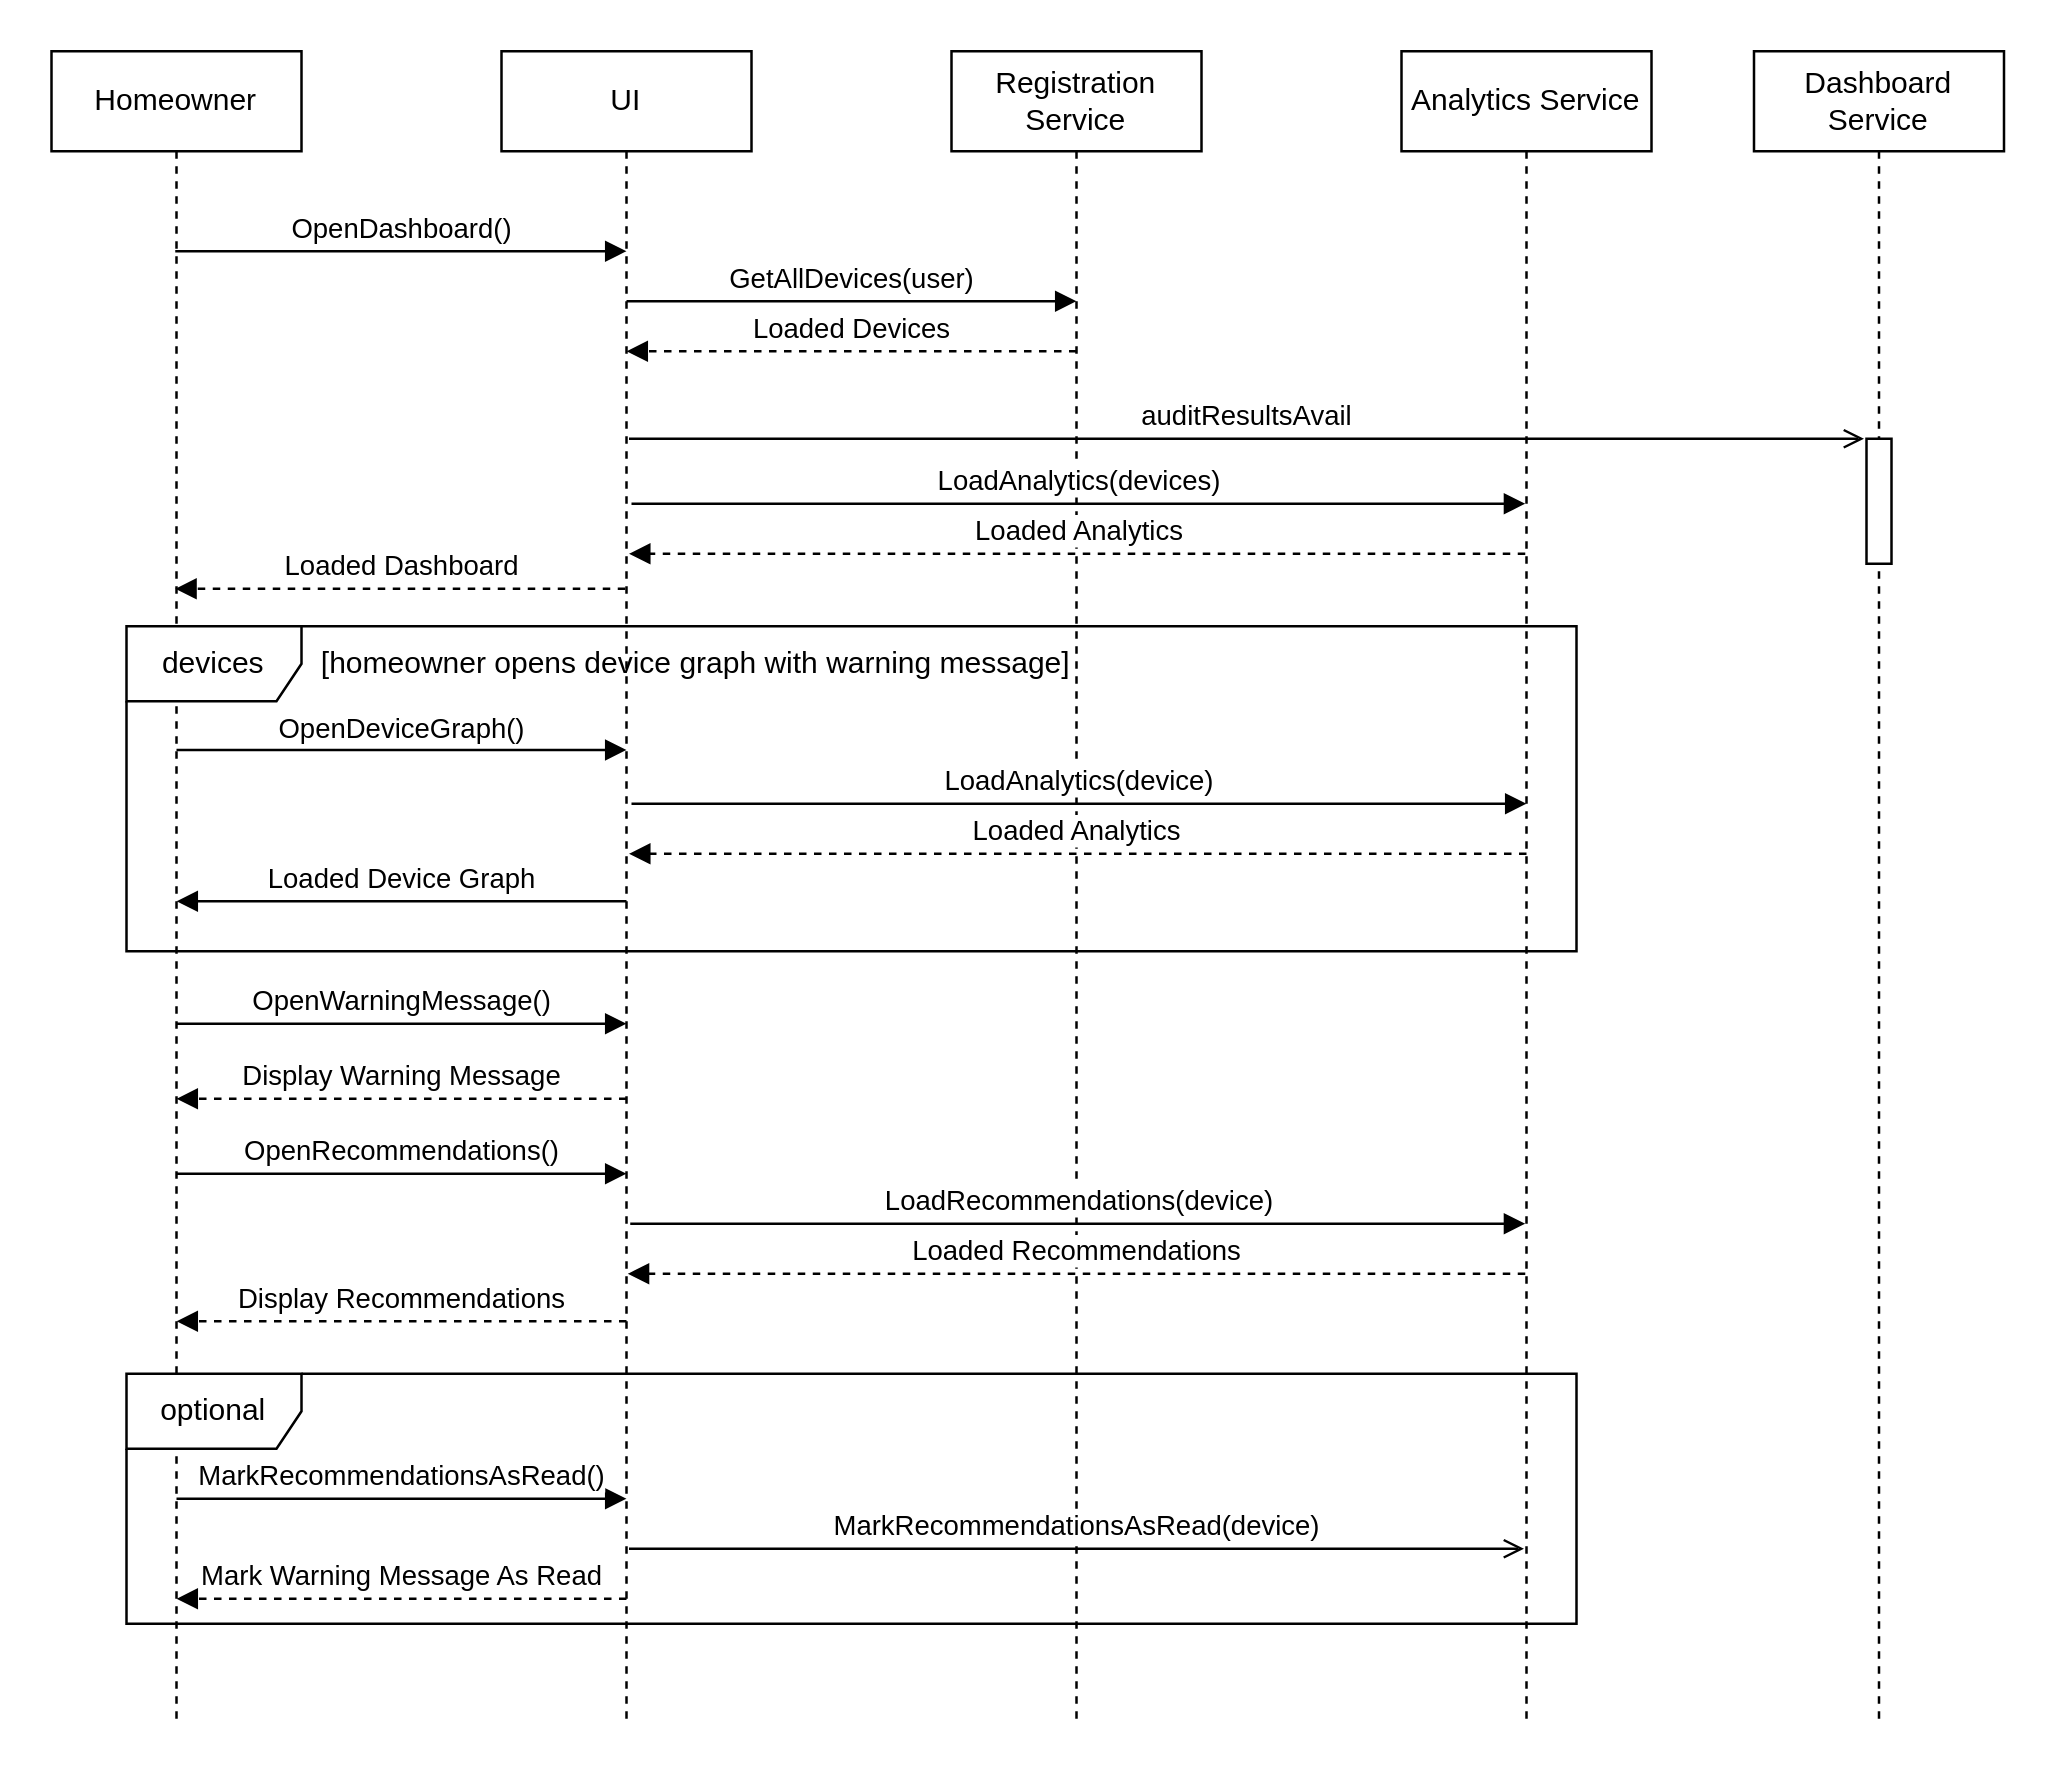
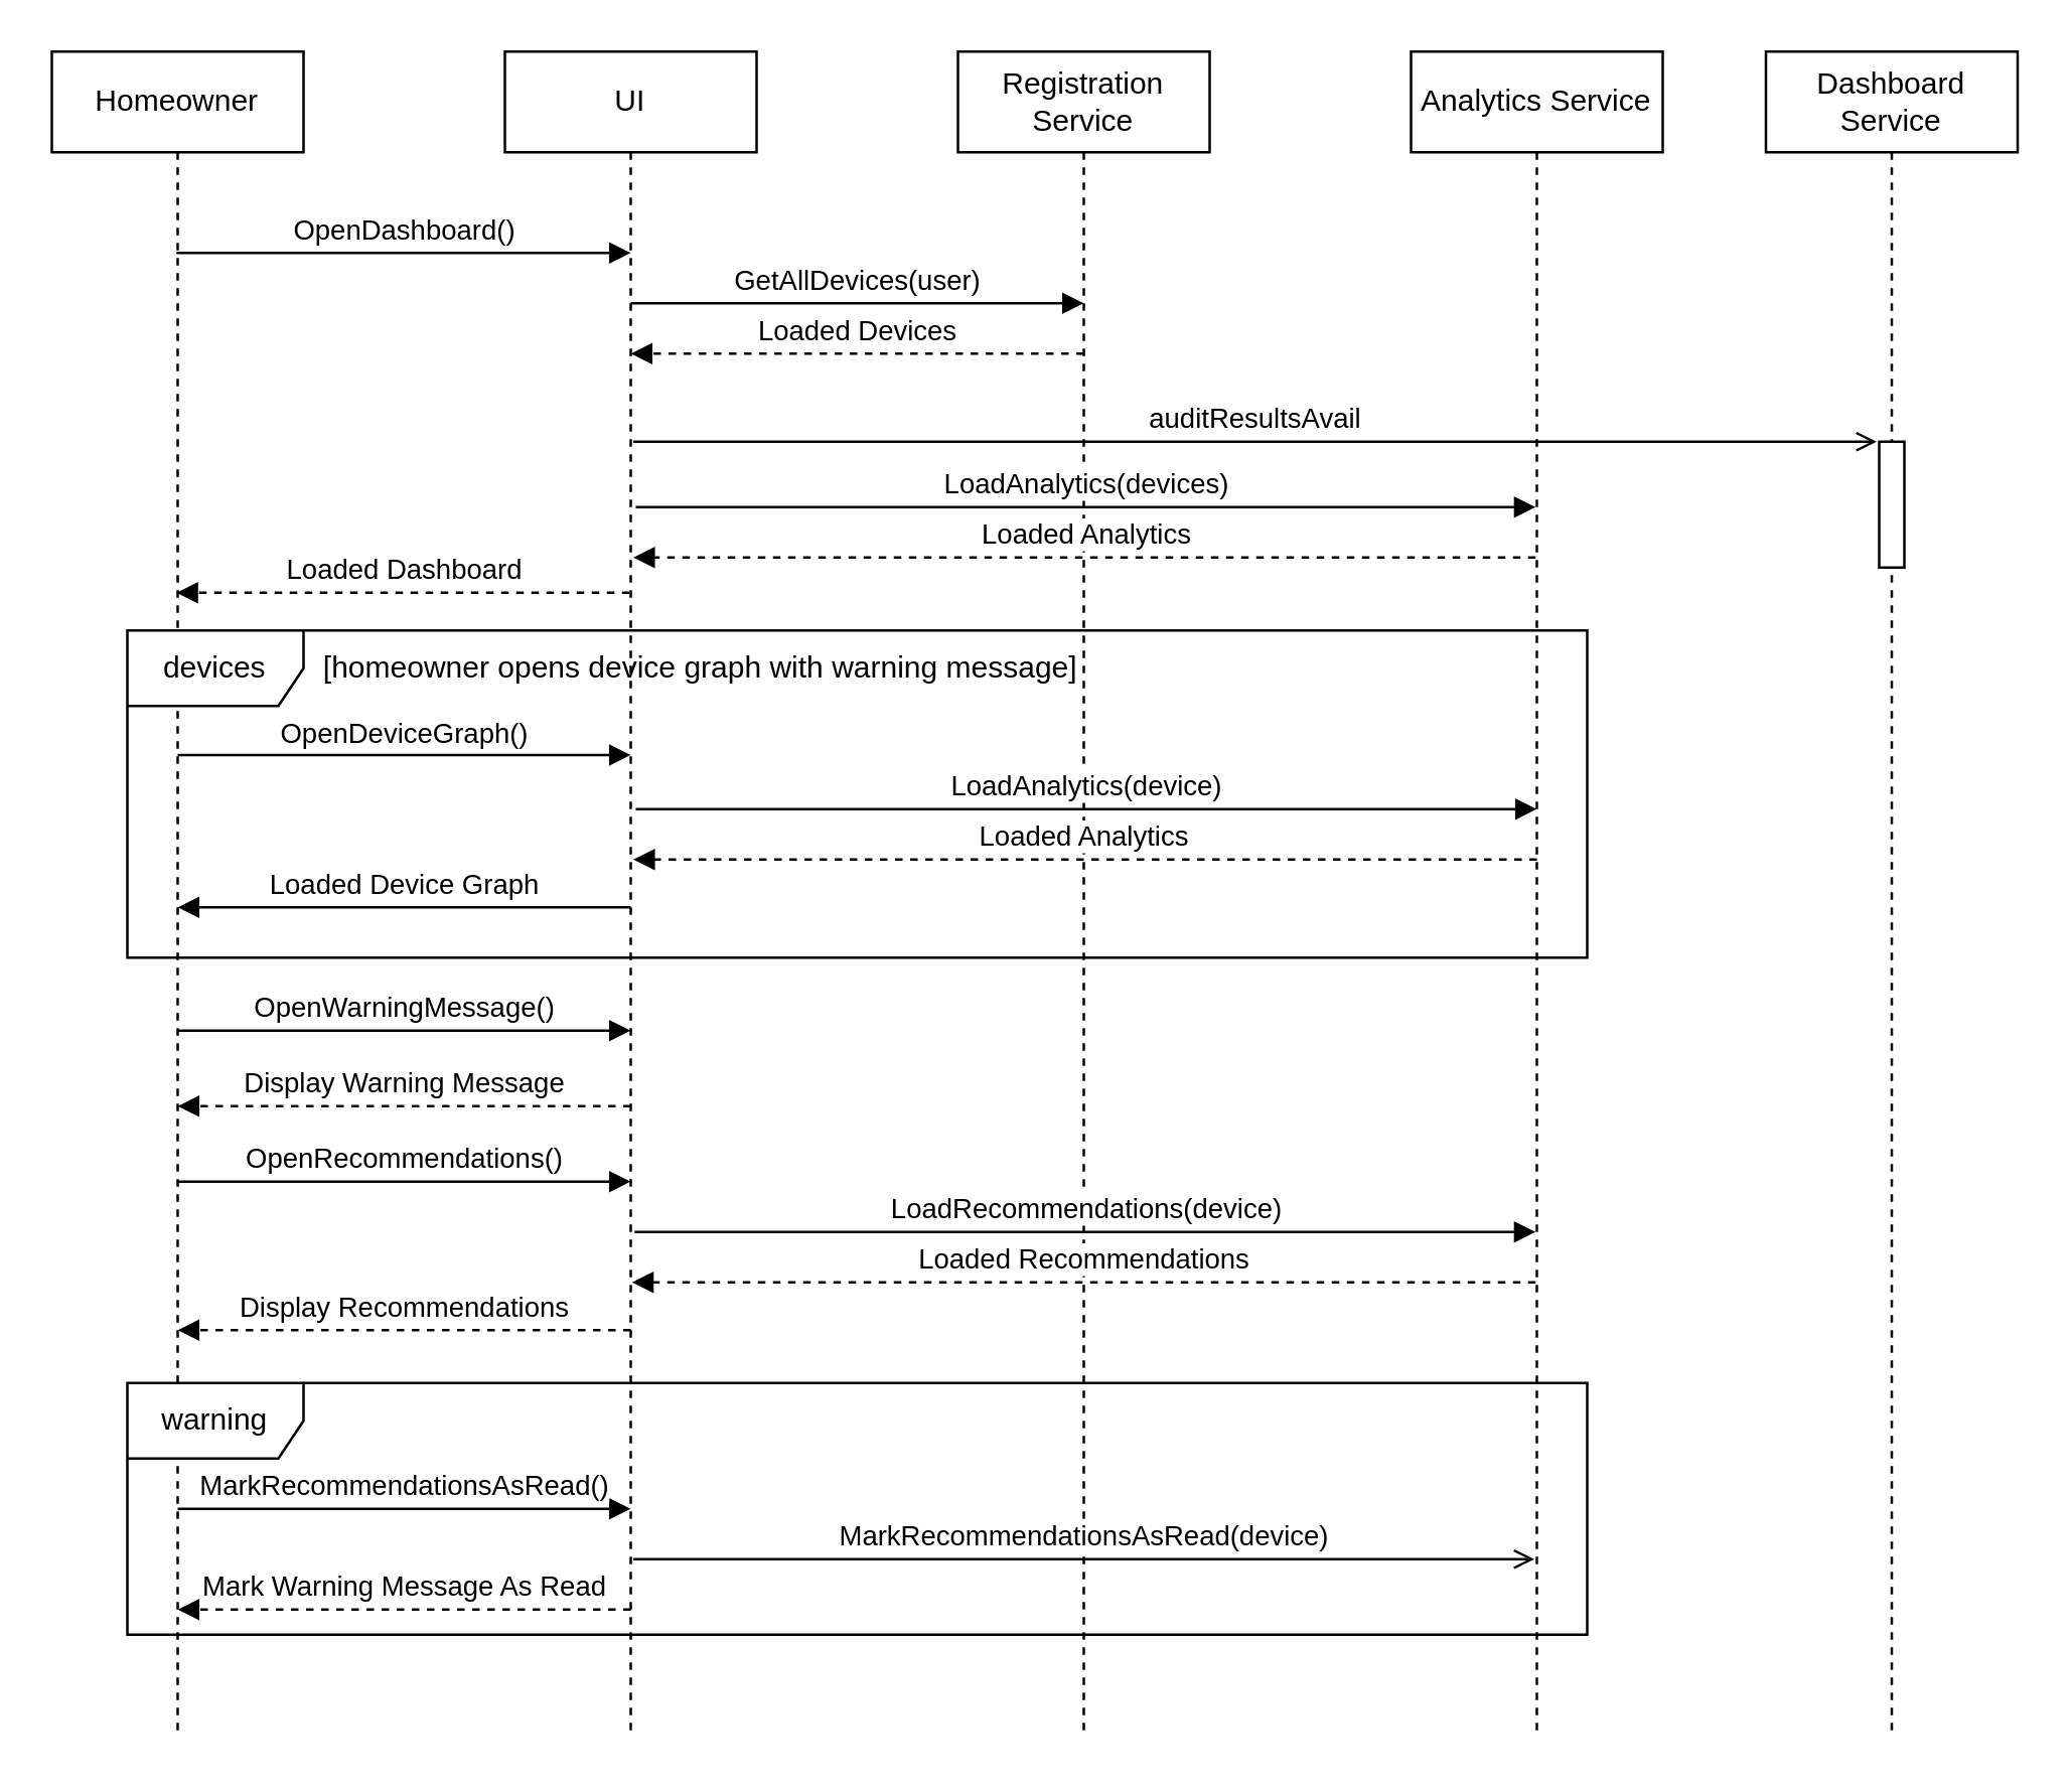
- <mxCell id="24" value="optional" style="shape=umlFrame;whiteSpace=wrap;html=1;pointerEvents=0;width=70;height=30;" parent="1" vertex="1"><mxGeometry x="50" y="549" width="580" height="100" as="geometry" /></mxCell>
+ <mxCell id="24" value="warning" style="shape=umlFrame;whiteSpace=wrap;html=1;pointerEvents=0;width=70;height=30;" parent="1" vertex="1"><mxGeometry x="50" y="549" width="580" height="100" as="geometry" /></mxCell>
